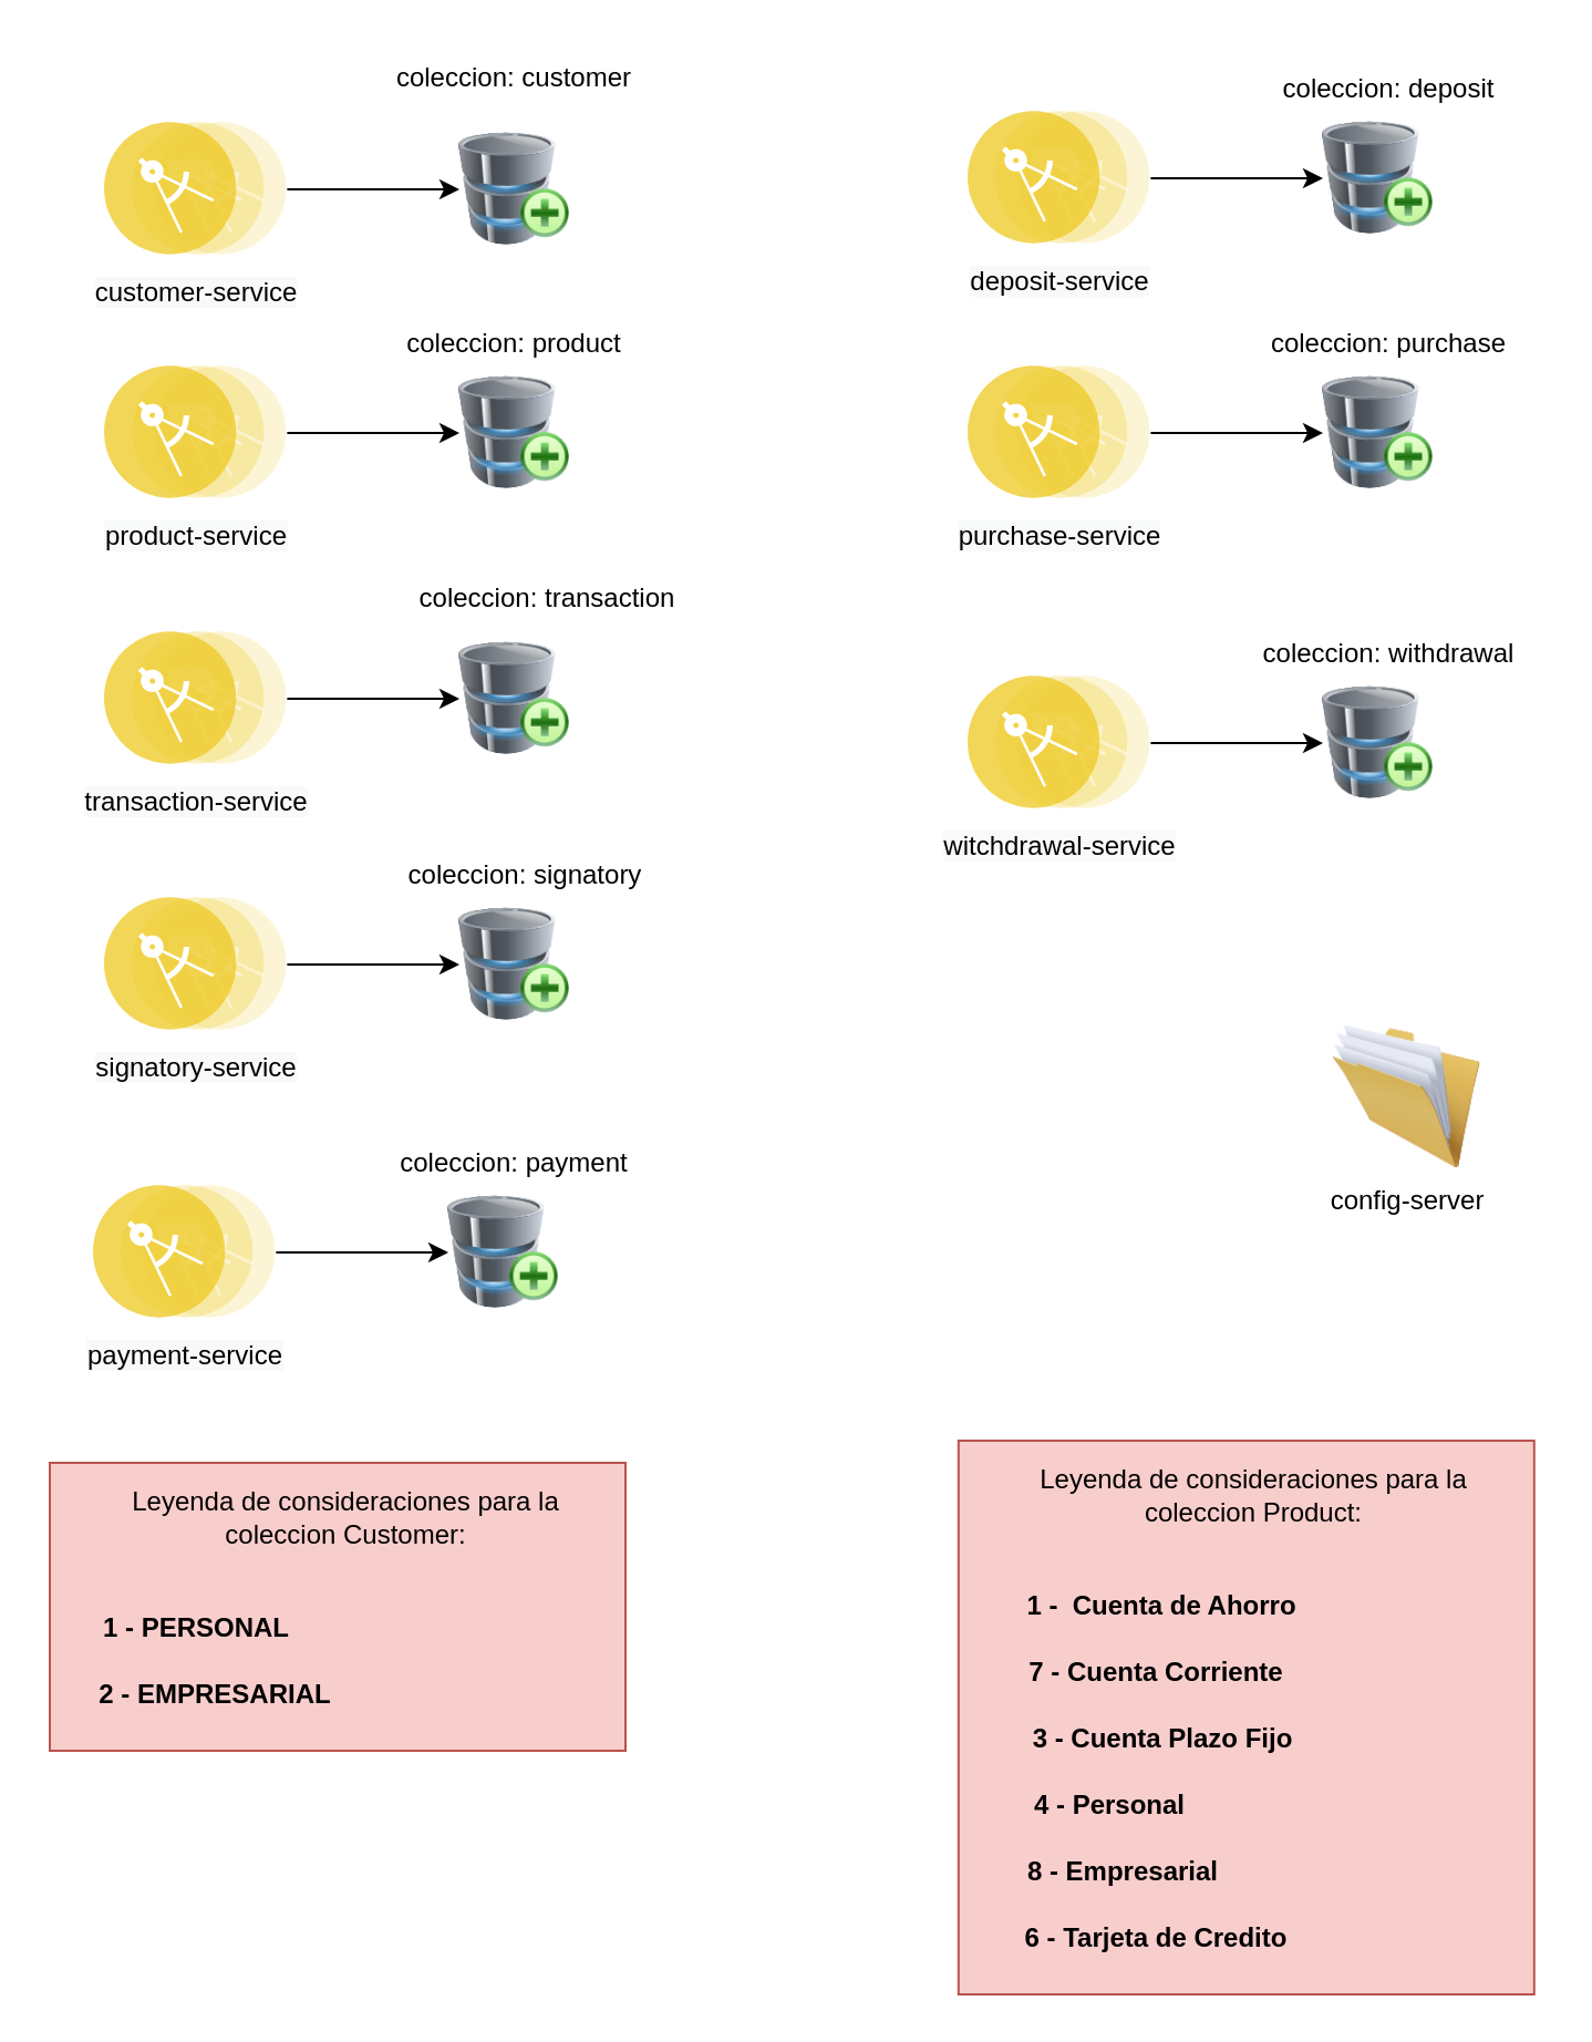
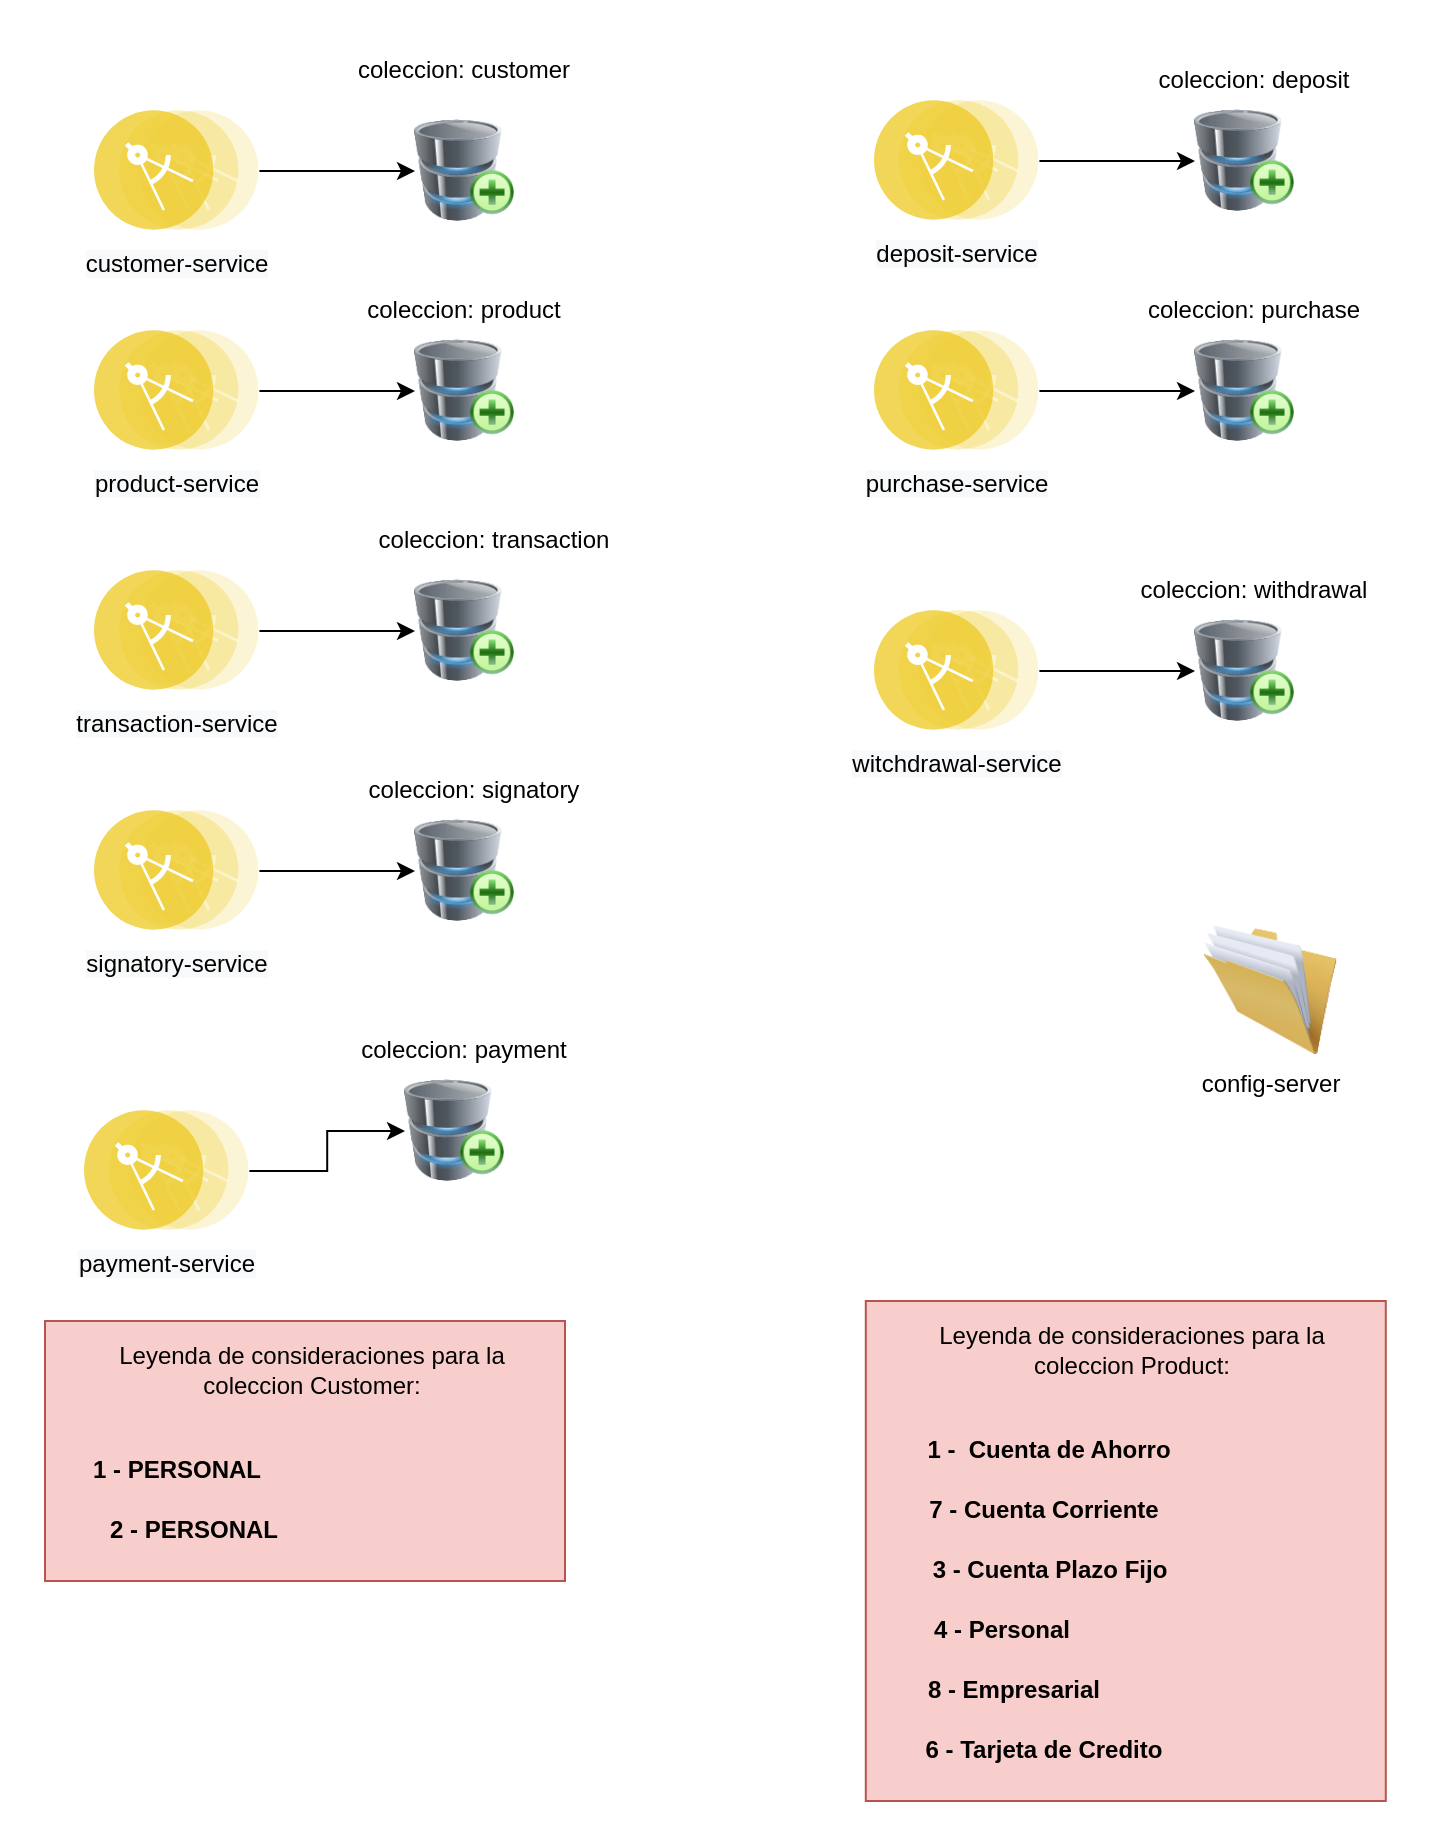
- <mxCell id="19" value="&lt;span style=&quot;color: rgb(0, 0, 0); background-color: rgb(248, 249, 250);&quot;&gt;payment-service&lt;/span&gt;" style="aspect=fixed;perimeter=ellipsePerimeter;html=1;align=center;shadow=0;dashed=0;fontColor=#4277BB;labelBackgroundColor=#ffffff;fontSize=12;spacingTop=3;image;image=img/lib/ibm/applications/microservice.svg;" vertex="1" parent="1"><mxGeometry x="42" y="535" width="82.2" height="60" as="geometry" /></mxCell>
+ <mxCell id="19" value="&lt;span style=&quot;color: rgb(0, 0, 0); background-color: rgb(248, 249, 250);&quot;&gt;payment-service&lt;/span&gt;" style="aspect=fixed;perimeter=ellipsePerimeter;html=1;align=center;shadow=0;dashed=0;fontColor=#4277BB;labelBackgroundColor=#ffffff;fontSize=12;spacingTop=3;image;image=img/lib/ibm/applications/microservice.svg;" vertex="1" parent="1"><mxGeometry x="42" y="555" width="82.2" height="60" as="geometry" /></mxCell>
- <mxCell id="38" value="2 - EMPRESARIAL" style="text;html=1;strokeColor=none;fillColor=none;align=center;verticalAlign=middle;whiteSpace=wrap;rounded=0;fontStyle=1" vertex="1" parent="1"><mxGeometry x="27" y="750" width="140" height="30" as="geometry" /></mxCell>
+ <mxCell id="38" value="2 - PERSONAL" style="text;html=1;strokeColor=none;fillColor=none;align=center;verticalAlign=middle;whiteSpace=wrap;rounded=0;fontStyle=1" vertex="1" parent="1"><mxGeometry x="27" y="750" width="140" height="30" as="geometry" /></mxCell>
